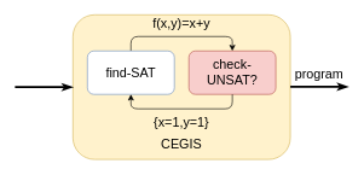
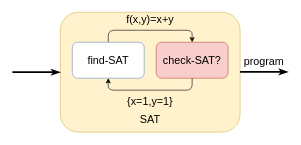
- <mxCell id="5" value="check-UNSAT?" style="rounded=1;whiteSpace=wrap;html=1;fontSize=18;fillColor=#f8cecc;strokeColor=#b85450;" vertex="1" parent="1"><mxGeometry x="260" y="70" width="120" height="60" as="geometry" /></mxCell>
+ <mxCell id="5" value="check-SAT?" style="rounded=1;whiteSpace=wrap;html=1;fontSize=18;fillColor=#f8cecc;strokeColor=#b85450;" vertex="1" parent="1"><mxGeometry x="260" y="70" width="120" height="60" as="geometry" /></mxCell>
- <mxCell id="7" value="CEGIS" style="text;html=1;strokeColor=none;fillColor=none;align=center;verticalAlign=middle;whiteSpace=wrap;rounded=0;fontSize=18;" vertex="1" parent="1"><mxGeometry x="230" y="190" width="40" height="20" as="geometry" /></mxCell>
+ <mxCell id="7" value="SAT" style="text;html=1;strokeColor=none;fillColor=none;align=center;verticalAlign=middle;whiteSpace=wrap;rounded=0;fontSize=18;" vertex="1" parent="1"><mxGeometry x="230" y="190" width="40" height="20" as="geometry" /></mxCell>
